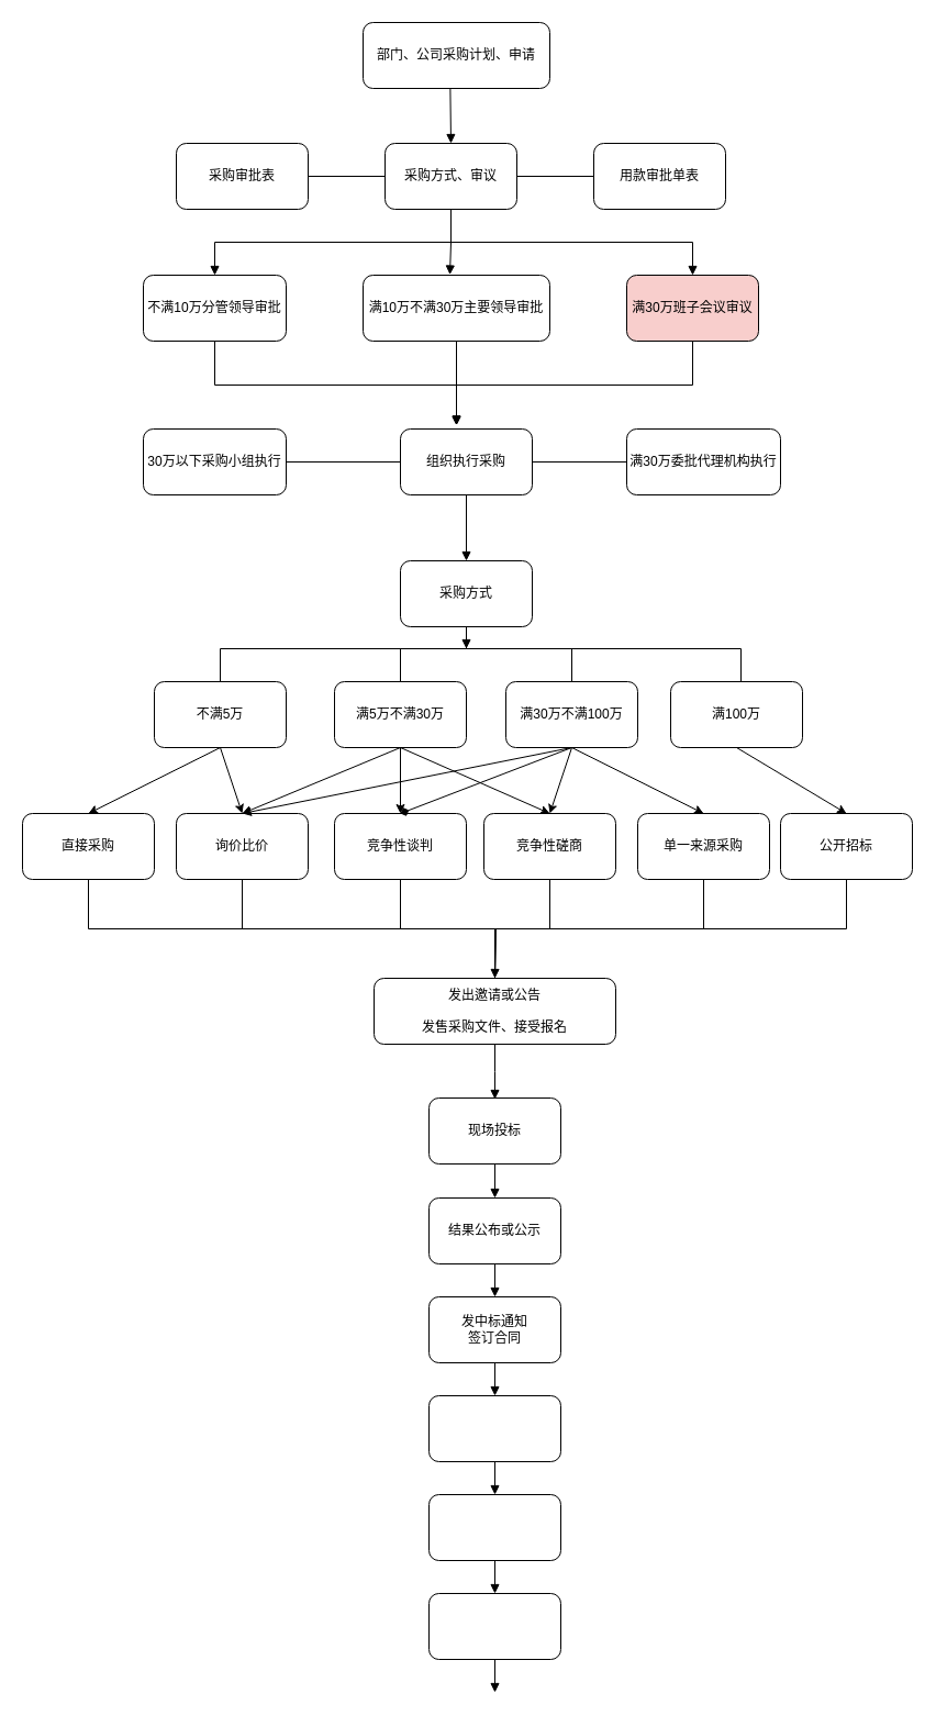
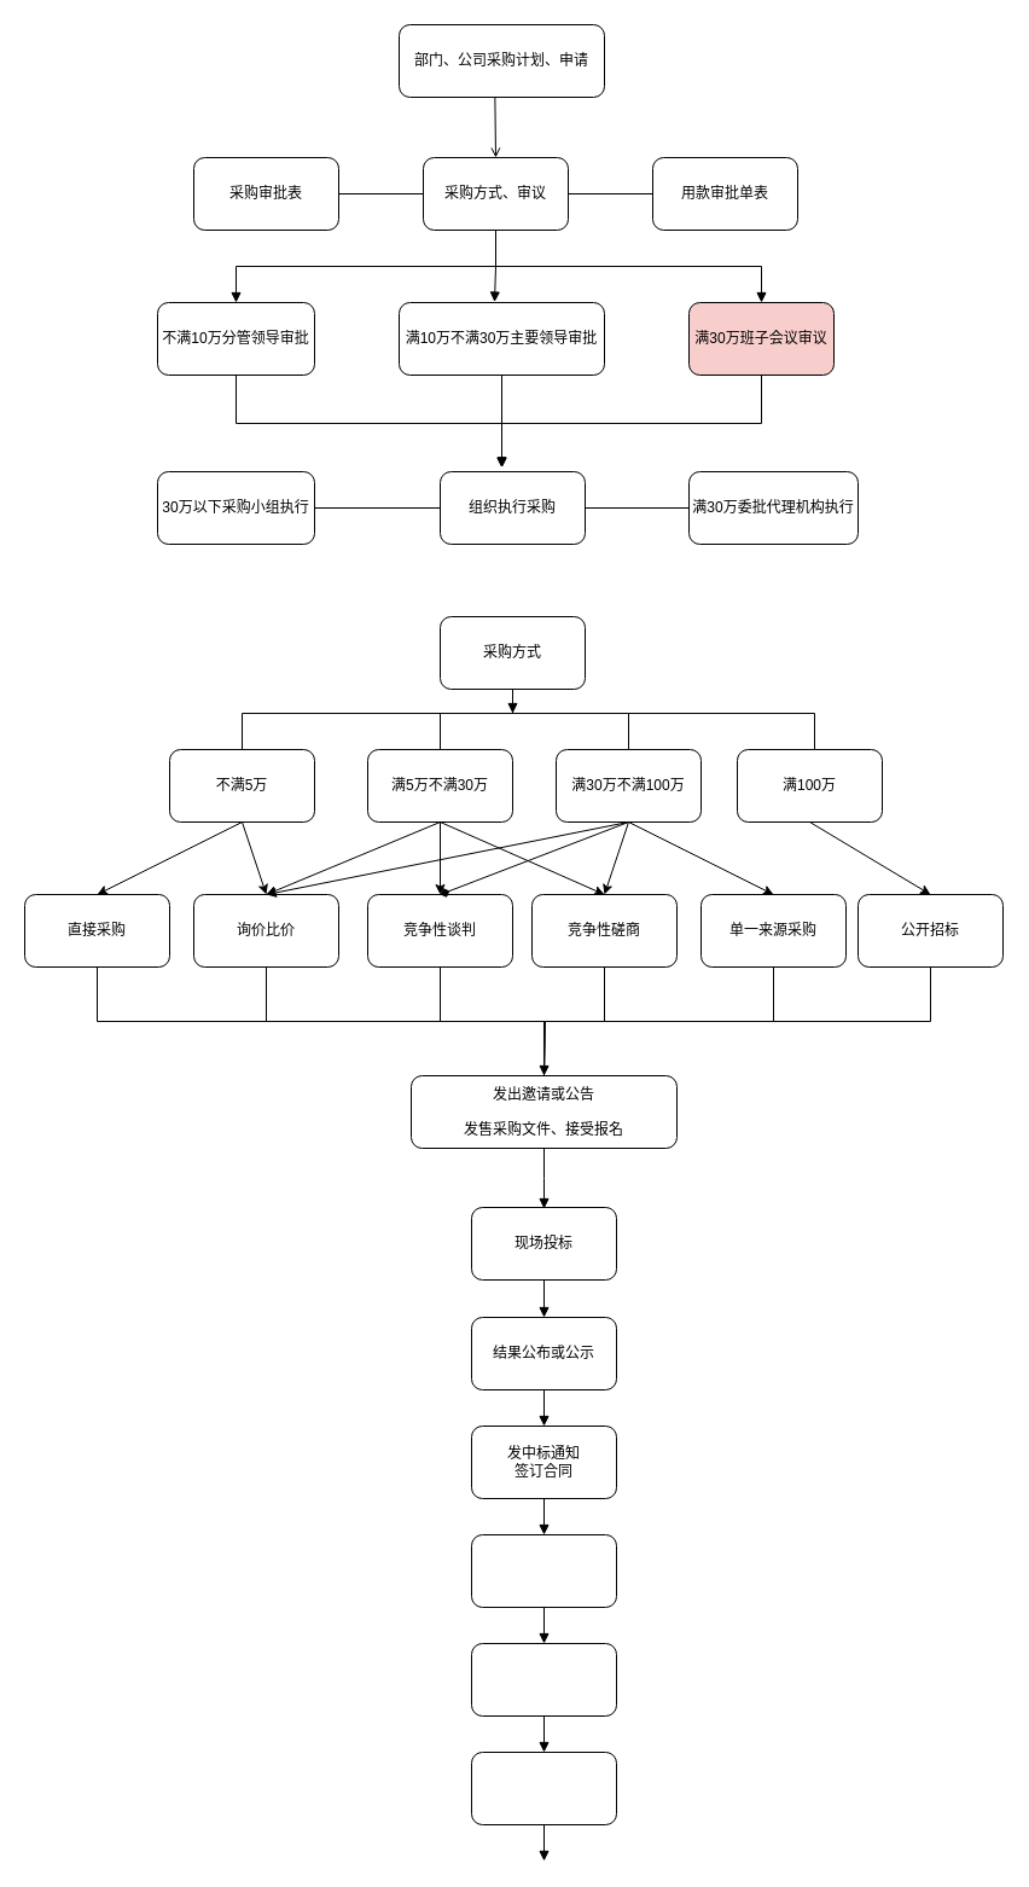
- <mxCell id="3" value="" style="endArrow=block;html=1;rounded=0;exitX=0.467;exitY=1;exitDx=0;exitDy=0;exitPerimeter=0;entryX=0.5;entryY=0;entryDx=0;entryDy=0;endFill=1;" edge="1" parent="1" source="2" target="8"><mxGeometry width="50" height="50" relative="1" as="geometry"><mxPoint x="410" y="90" as="sourcePoint" /><mxPoint x="410.033" y="100" as="targetPoint" /></mxGeometry></mxCell>
+ <mxCell id="3" value="" style="endArrow=open;html=1;rounded=0;exitX=0.467;exitY=1;exitDx=0;exitDy=0;exitPerimeter=0;entryX=0.5;entryY=0;entryDx=0;entryDy=0;endFill=1;" edge="1" parent="1" source="2" target="8"><mxGeometry width="50" height="50" relative="1" as="geometry"><mxPoint x="410" y="90" as="sourcePoint" /><mxPoint x="410.033" y="100" as="targetPoint" /></mxGeometry></mxCell>
- <mxCell id="19" style="edgeStyle=orthogonalEdgeStyle;rounded=0;orthogonalLoop=1;jettySize=auto;html=1;exitX=0.5;exitY=1;exitDx=0;exitDy=0;endArrow=block;endFill=1;" edge="1" parent="1" source="20" target="25"><mxGeometry relative="1" as="geometry" /></mxCell>
